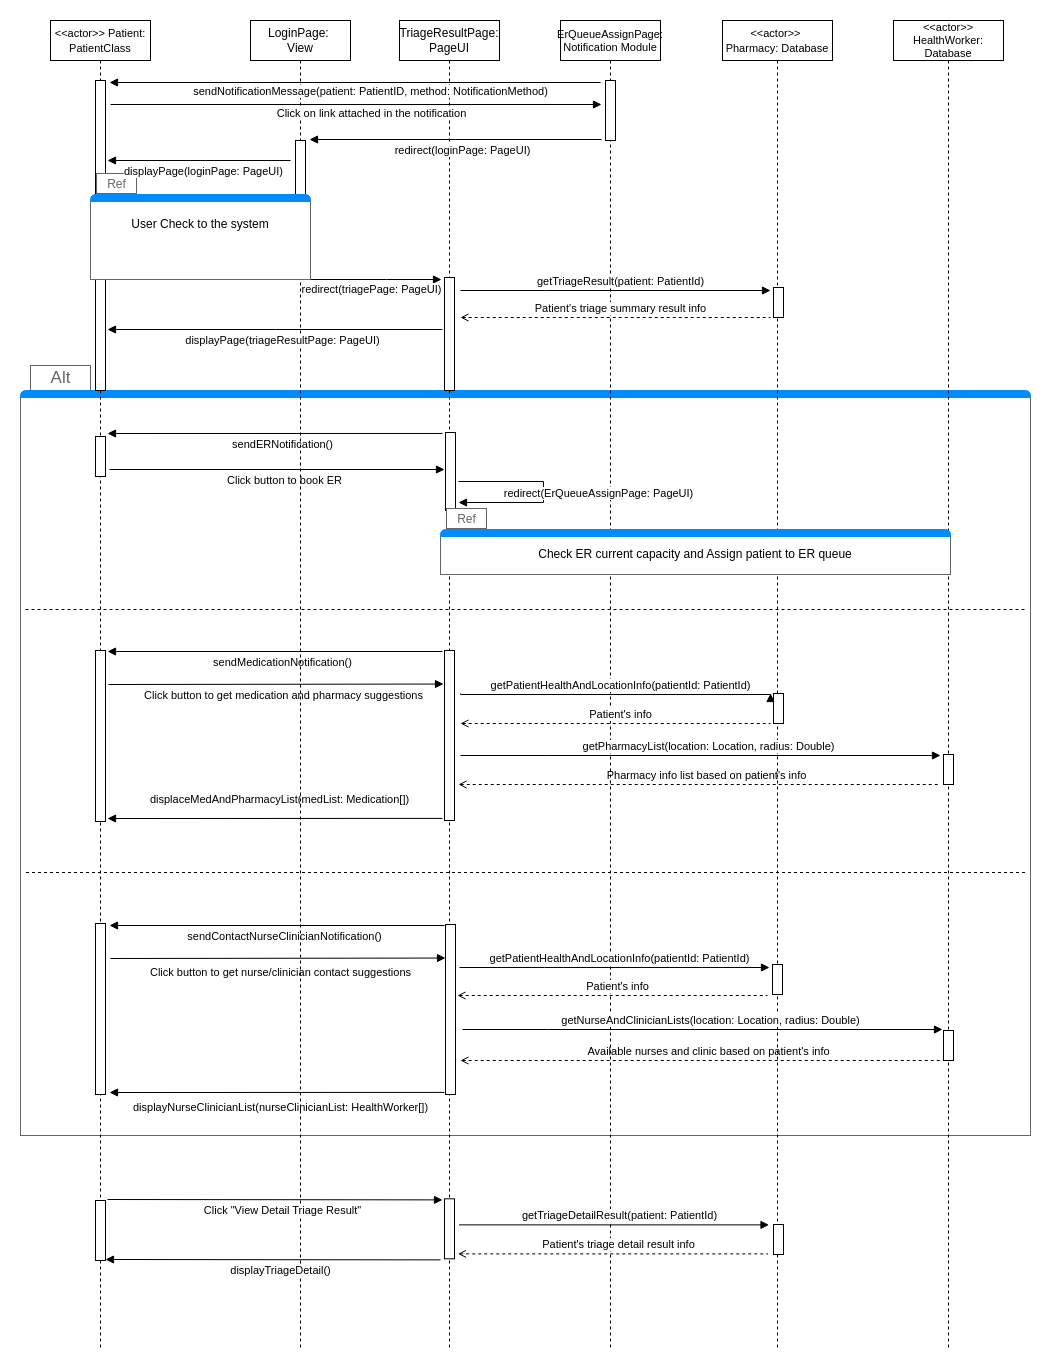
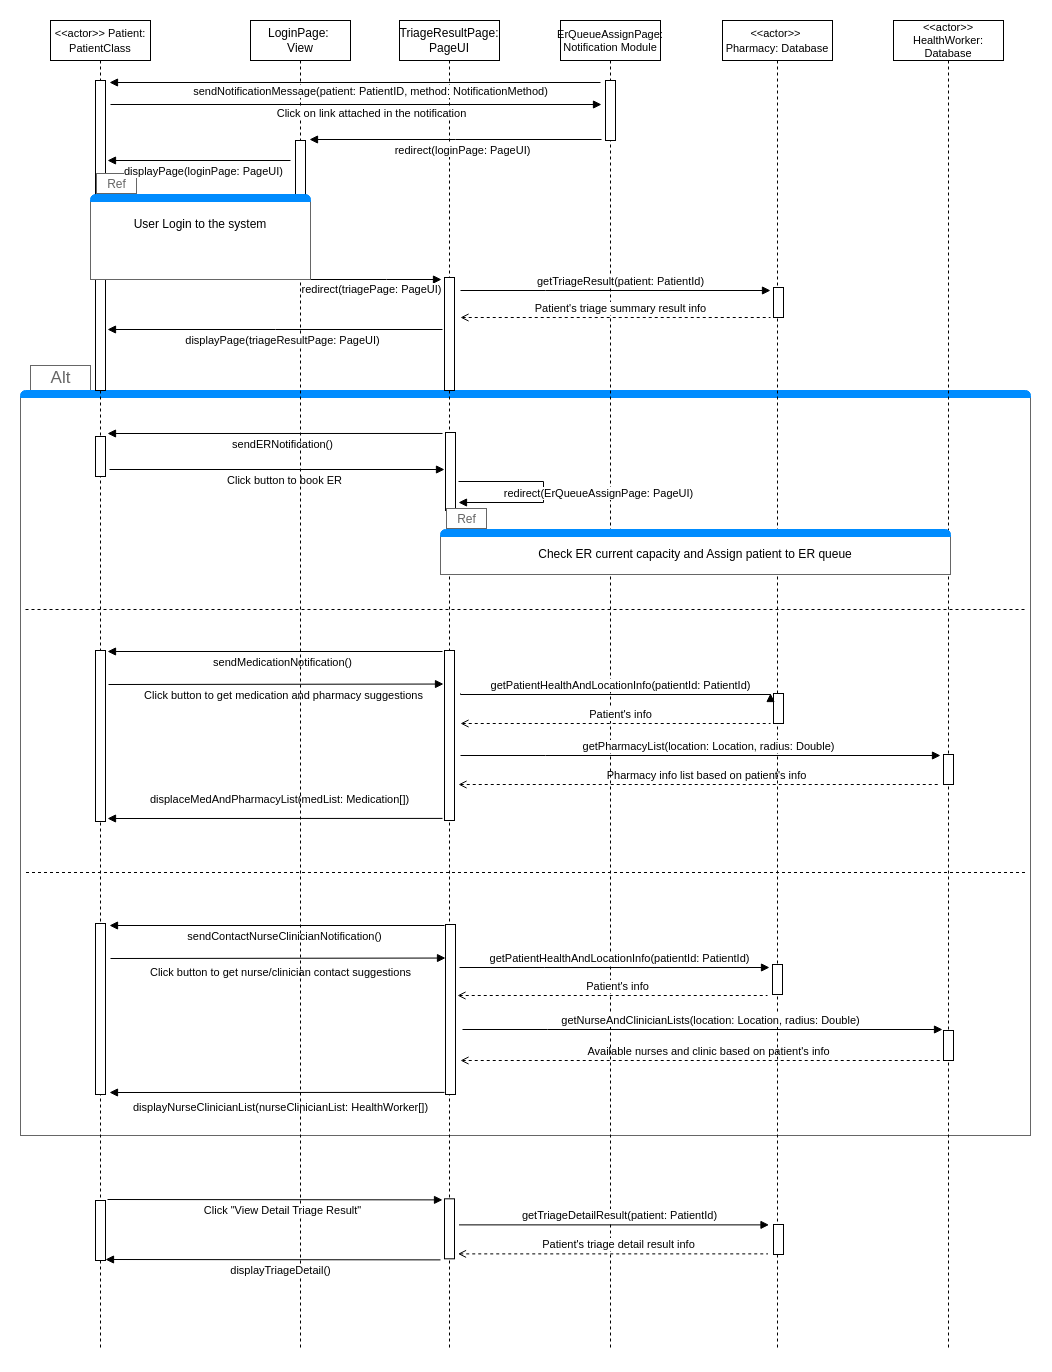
- <mxCell id="39" value="User Check to the system" style="strokeWidth=1;shadow=0;dashed=0;align=center;html=1;shape=mxgraph.mockup.containers.marginRect2;rectMarginTop=32;strokeColor=#666666;gradientColor=none;whiteSpace=wrap;" vertex="1" parent="1"><mxGeometry x="90" y="169" width="220" height="110" as="geometry" /></mxCell>
+ <mxCell id="39" value="User Login to the system" style="strokeWidth=1;shadow=0;dashed=0;align=center;html=1;shape=mxgraph.mockup.containers.marginRect2;rectMarginTop=32;strokeColor=#666666;gradientColor=none;whiteSpace=wrap;" vertex="1" parent="1"><mxGeometry x="90" y="169" width="220" height="110" as="geometry" /></mxCell>
